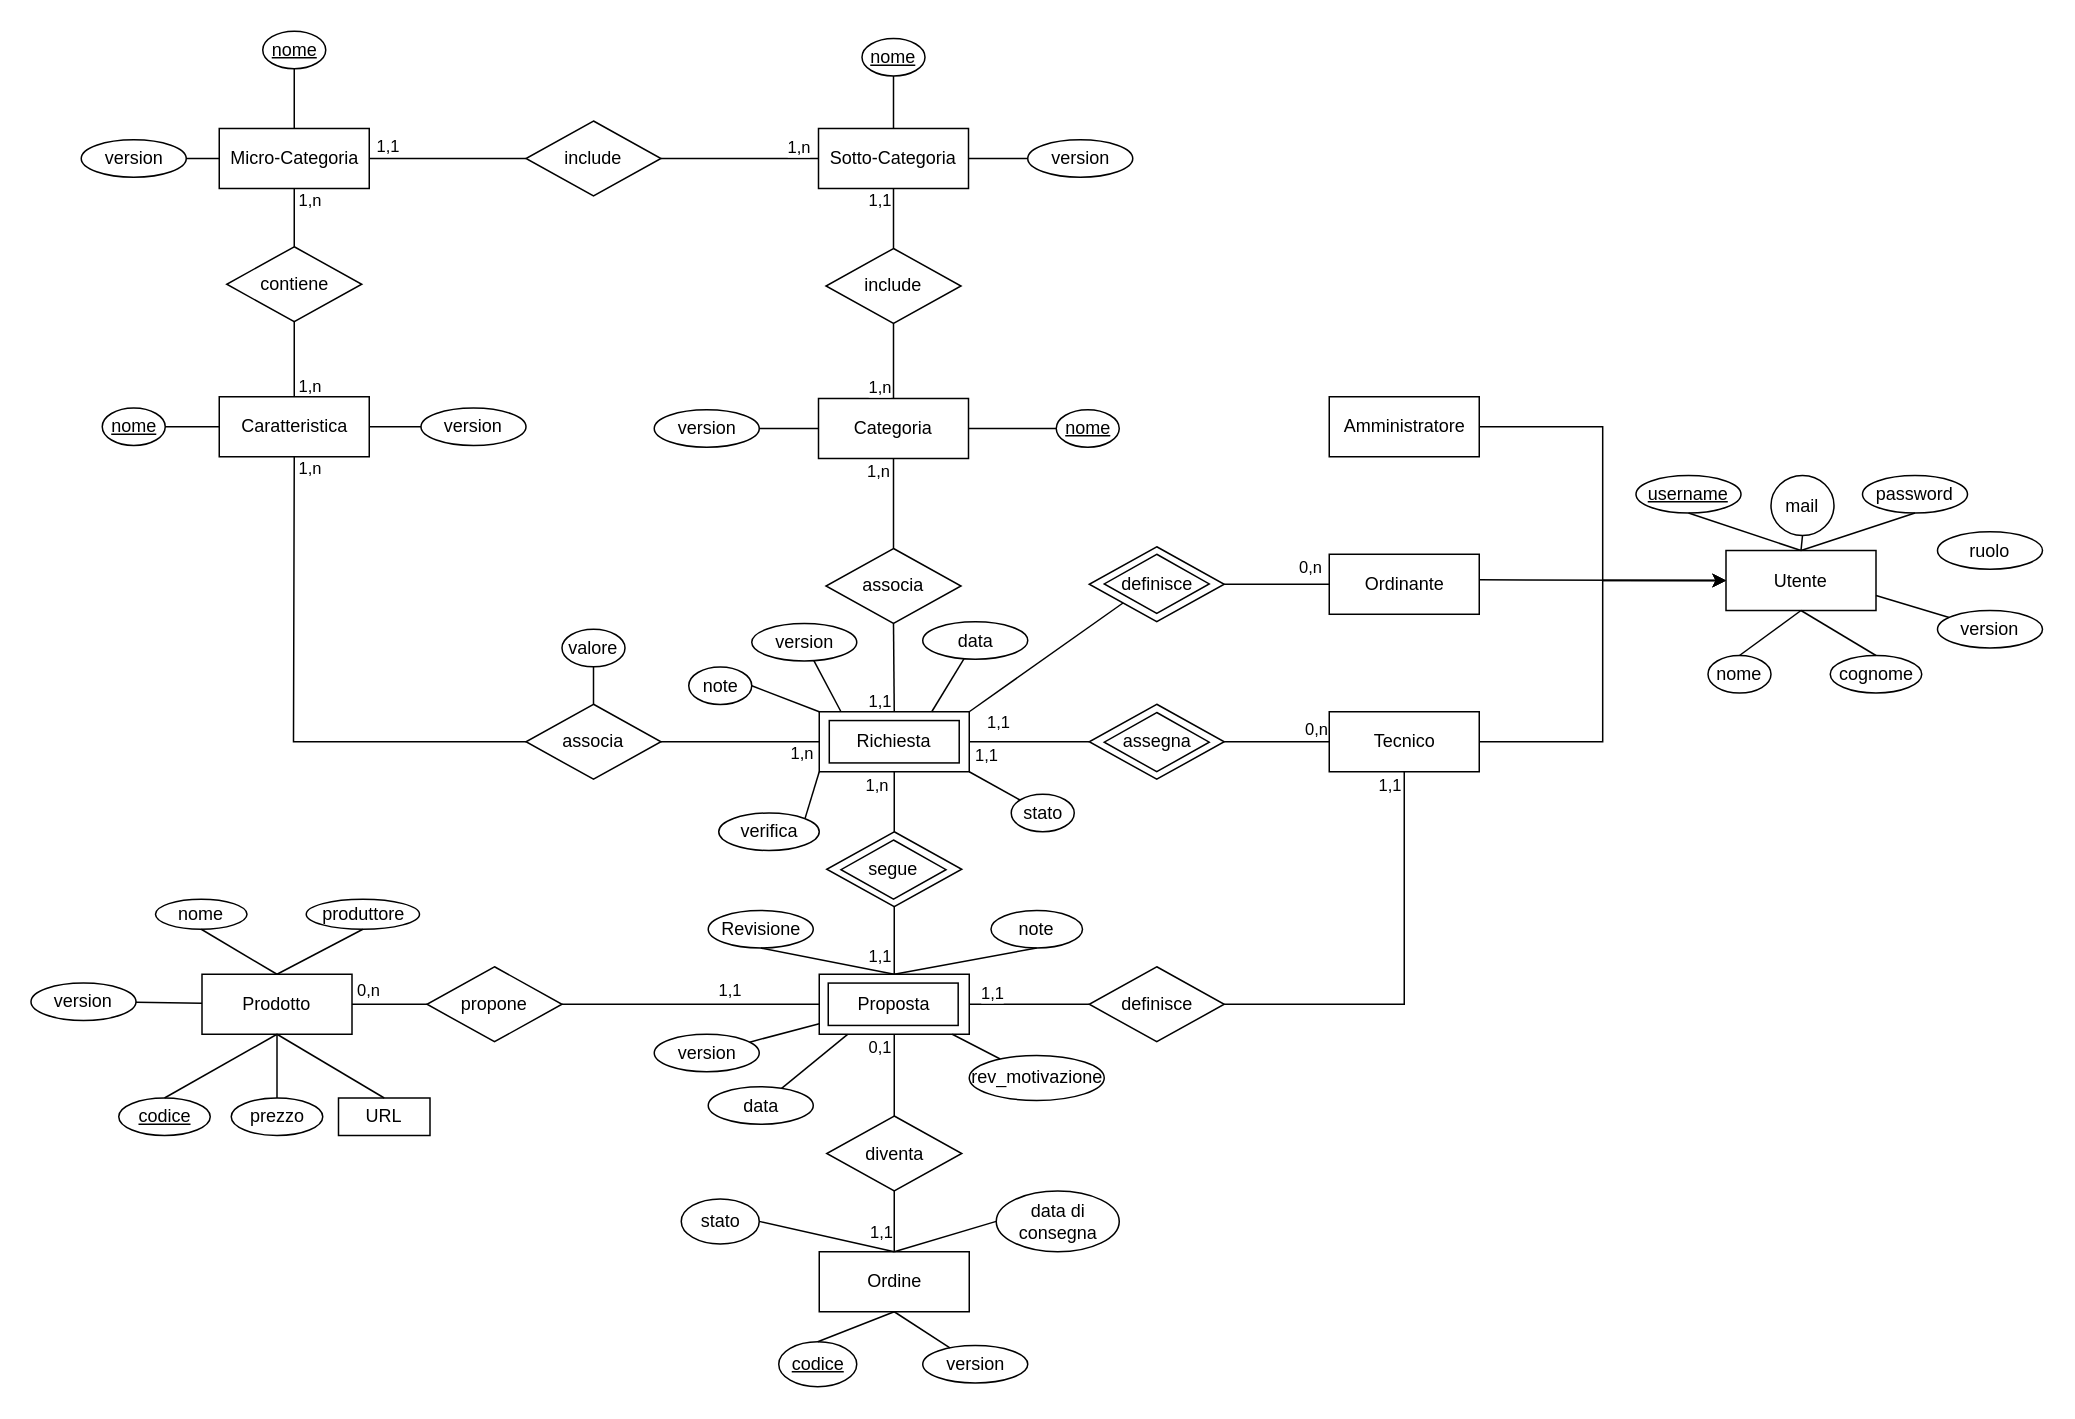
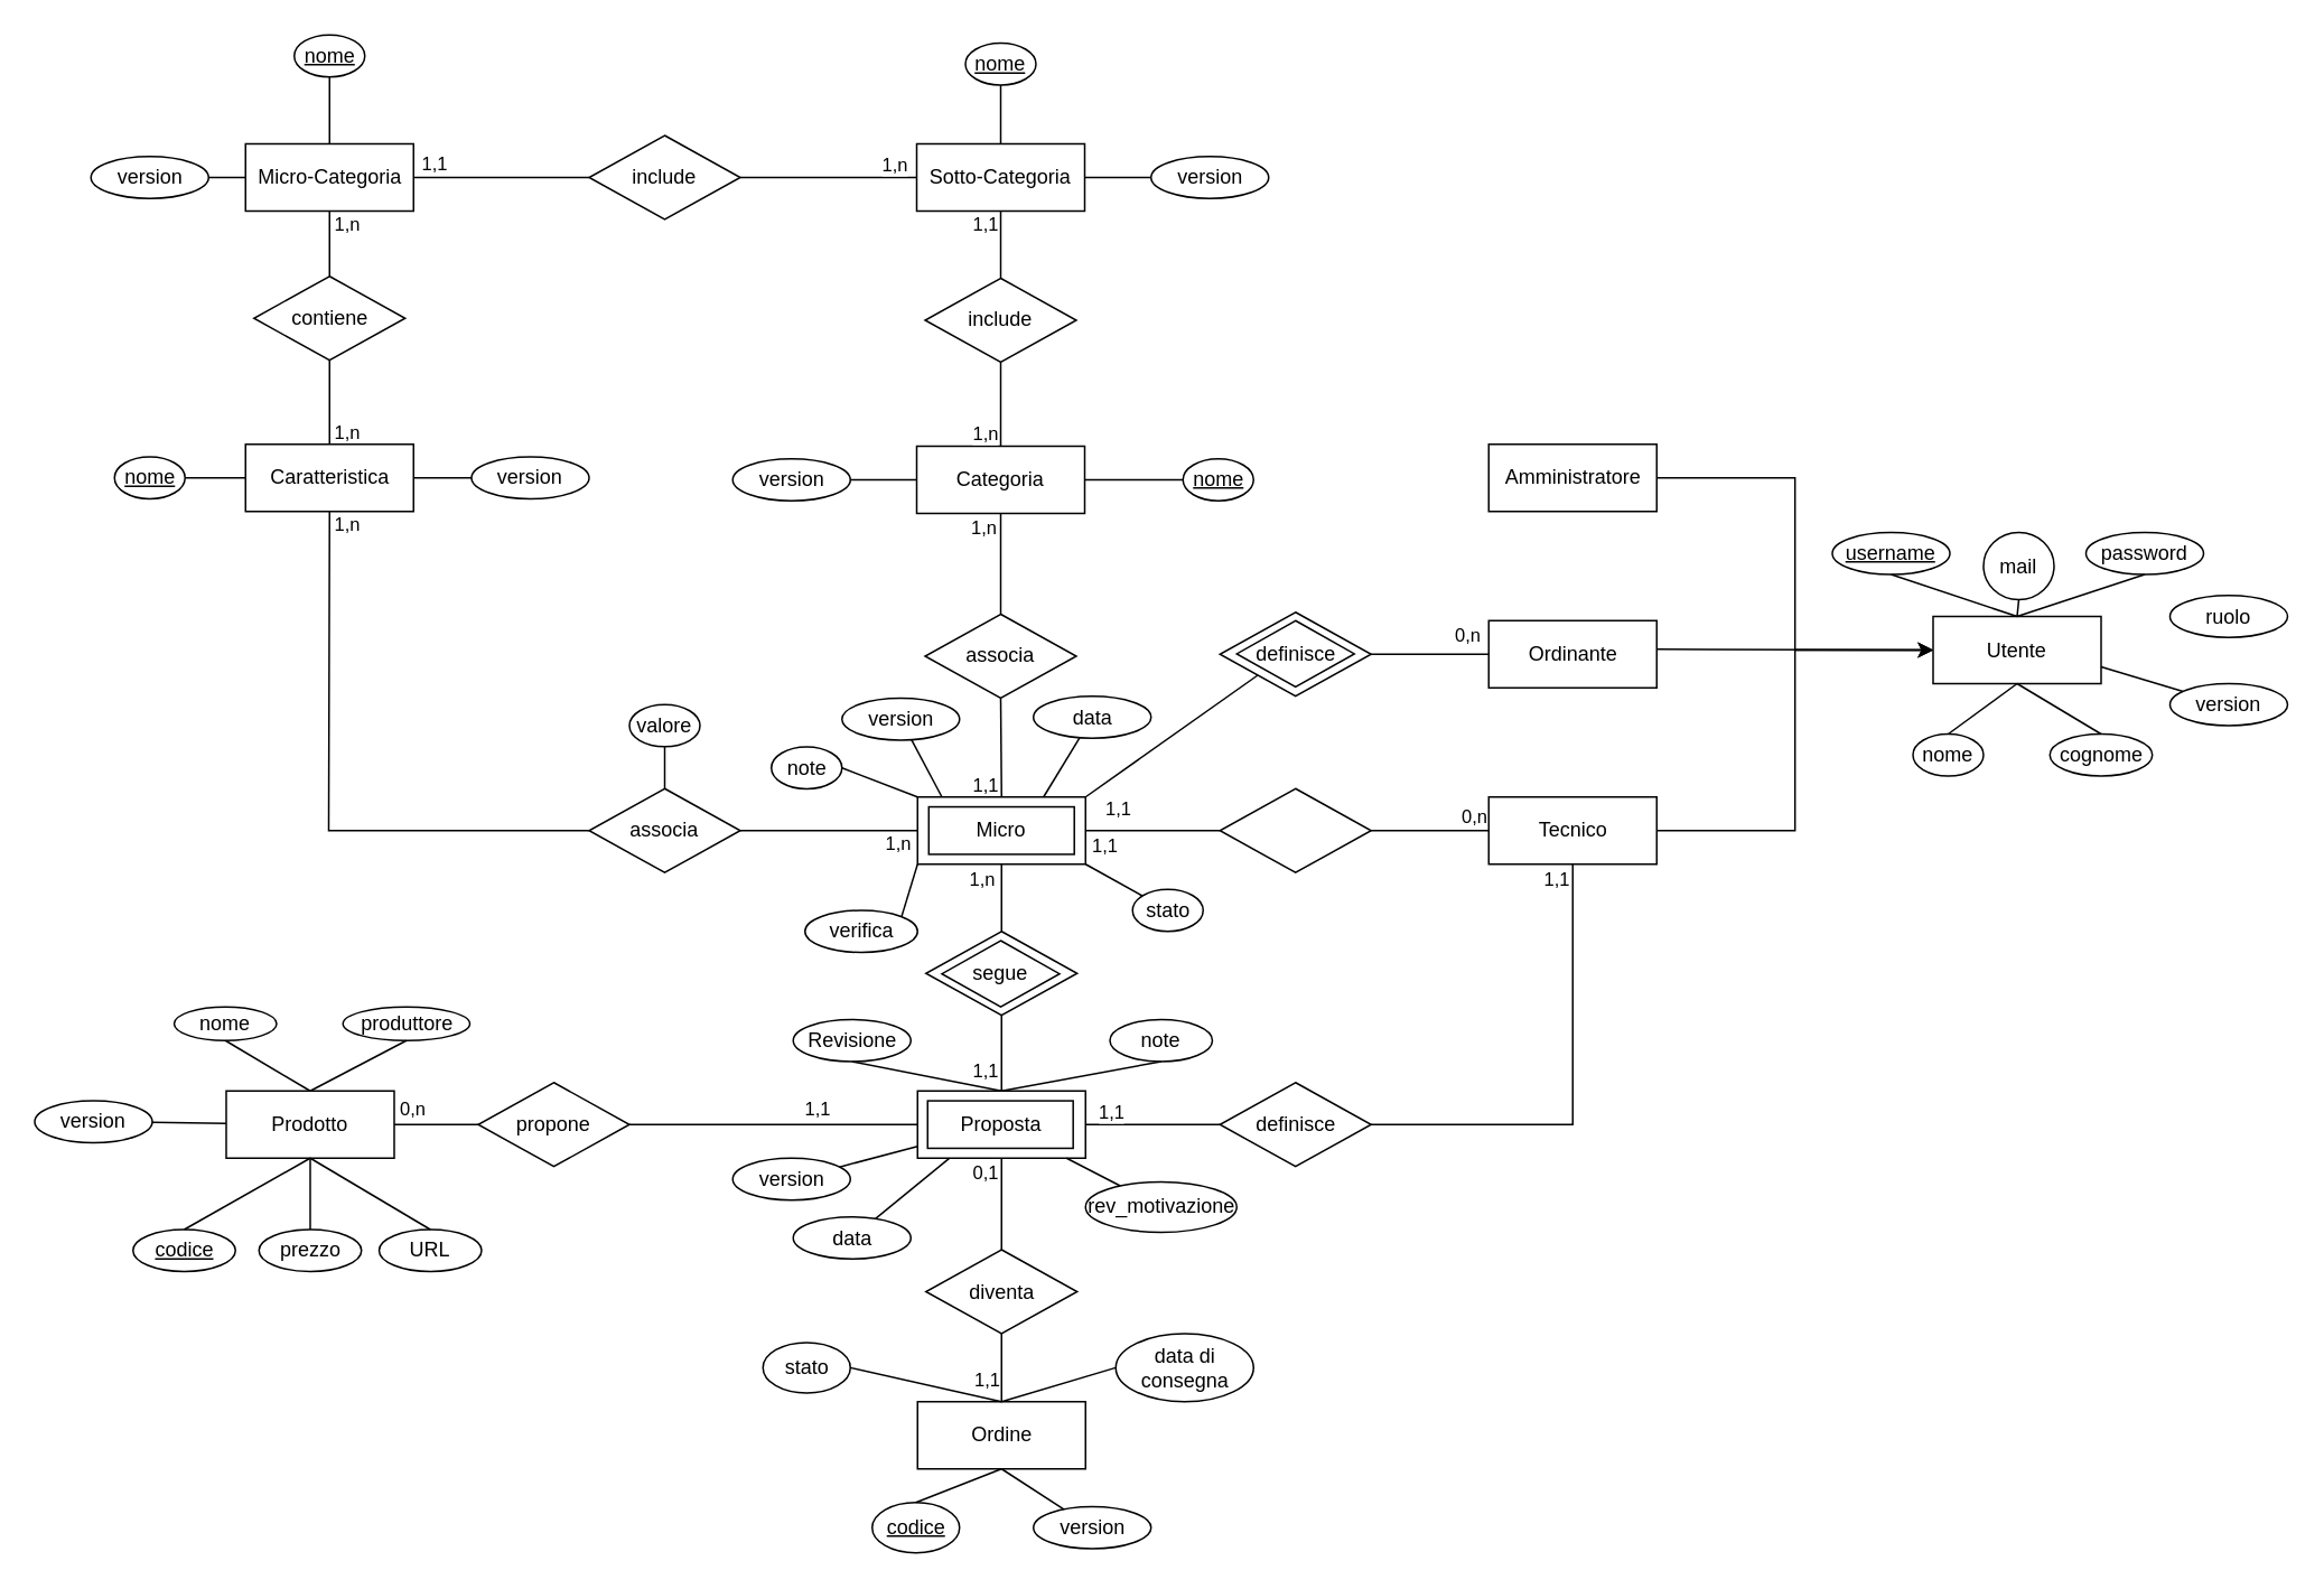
- <mxCell id="90" value="Richiesta" style="whiteSpace=wrap;html=1;align=center;" parent="1" vertex="1"><mxGeometry x="552.19" y="479.87" width="86.62" height="28.25" as="geometry" /></mxCell>
+ <mxCell id="90" value="Micro" style="whiteSpace=wrap;html=1;align=center;" parent="1" vertex="1"><mxGeometry x="552.19" y="479.87" width="86.62" height="28.25" as="geometry" /></mxCell>
- <mxCell id="89" value="assegna" style="shape=rhombus;perimeter=rhombusPerimeter;whiteSpace=wrap;html=1;align=center;" parent="1" vertex="1"><mxGeometry x="735.5" y="474.5" width="70" height="39.5" as="geometry" /></mxCell>
- <mxCell id="77" value="URL" style="whiteSpace=wrap;html=1;align=center;rounded=0;" parent="1" vertex="1"><mxGeometry x="225" y="731.5" width="61" height="25" as="geometry" /></mxCell>
+ <mxCell id="77" value="URL" style="ellipse;whiteSpace=wrap;html=1;align=center;" parent="1" vertex="1"><mxGeometry x="225" y="731.5" width="61" height="25" as="geometry" /></mxCell>
